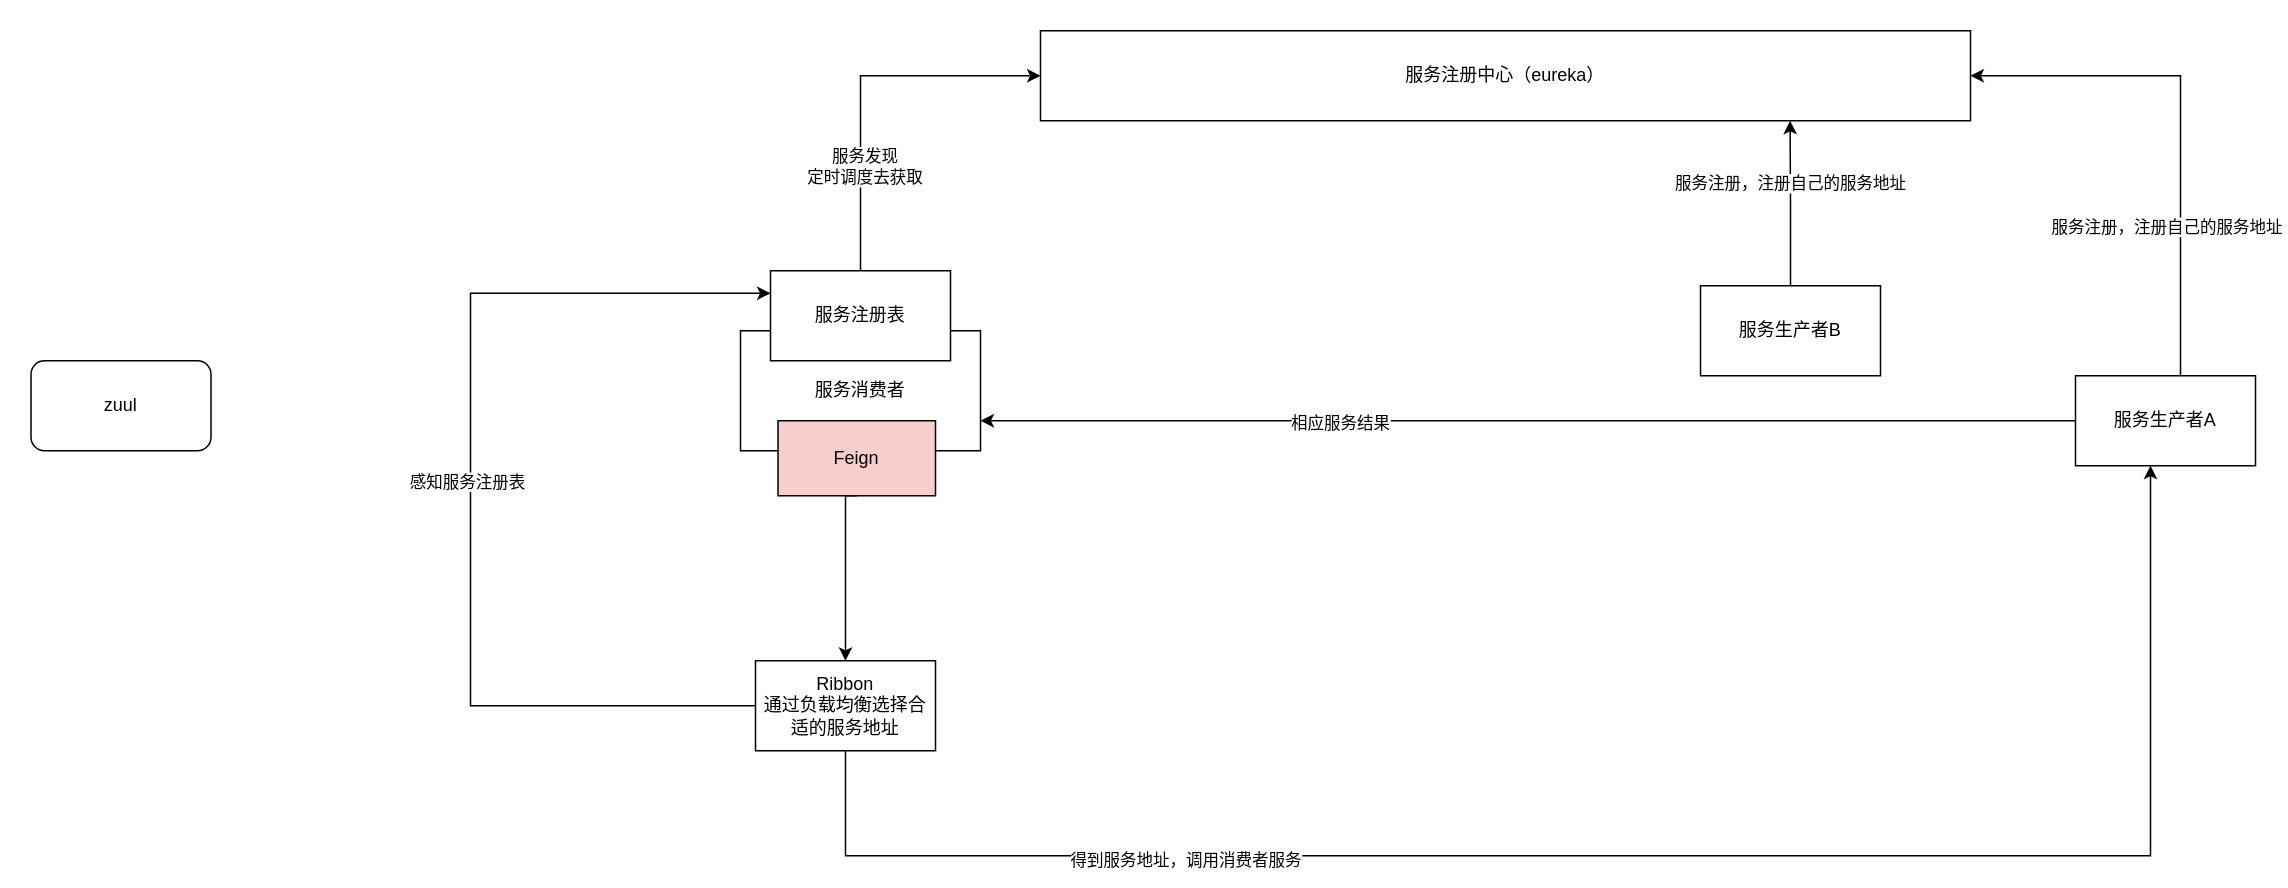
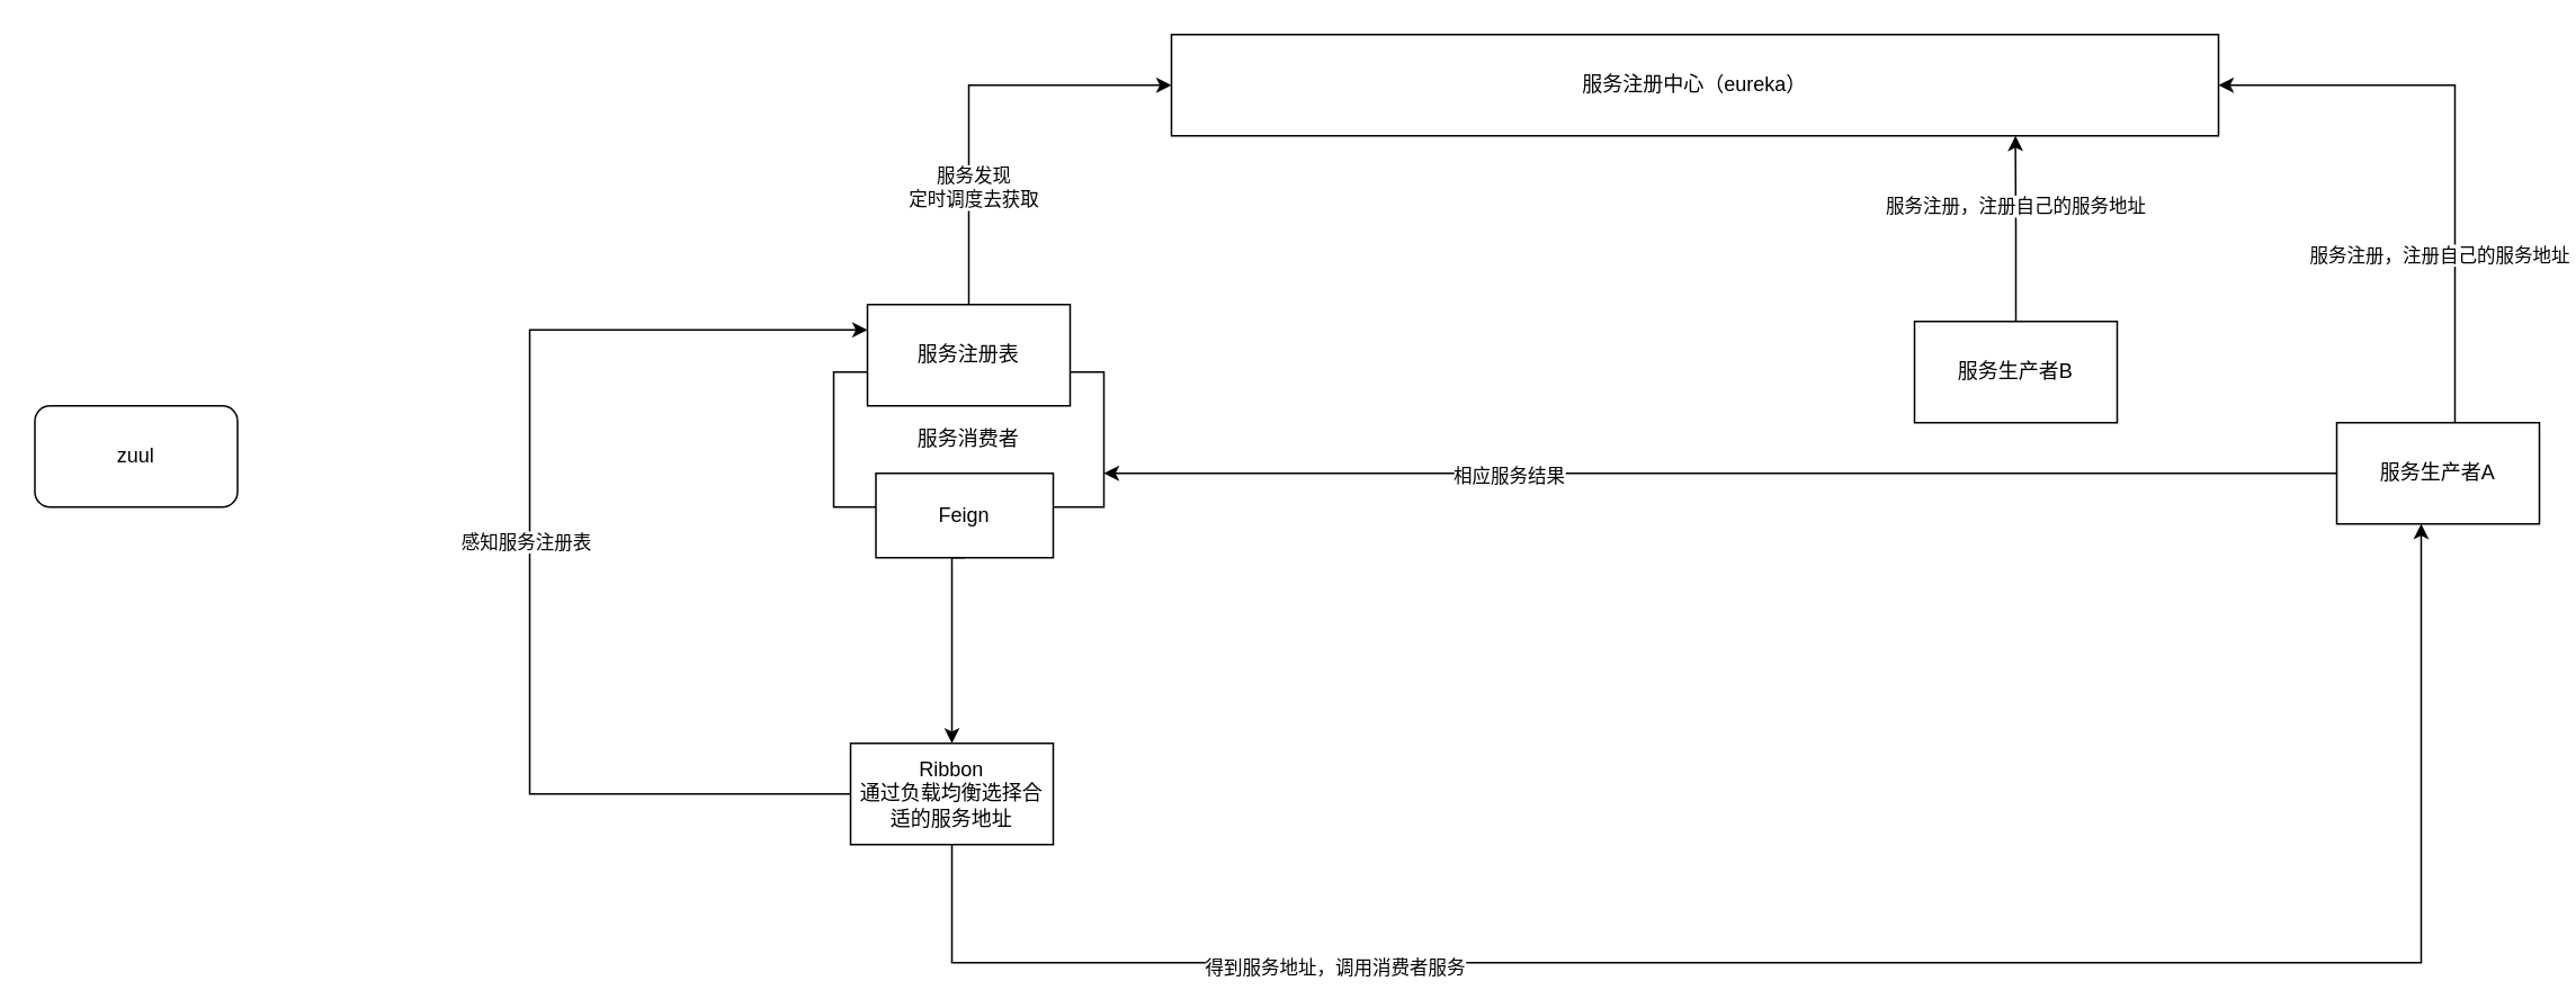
- <mxCell id="10" value="Feign" style="rounded=0;whiteSpace=wrap;html=1;fillColor=#f8cecc;" vertex="1" parent="1"><mxGeometry x="518" y="280" width="105" height="50" as="geometry" /></mxCell>
+ <mxCell id="10" value="Feign" style="rounded=0;whiteSpace=wrap;html=1;" vertex="1" parent="1"><mxGeometry x="518" y="280" width="105" height="50" as="geometry" /></mxCell>
